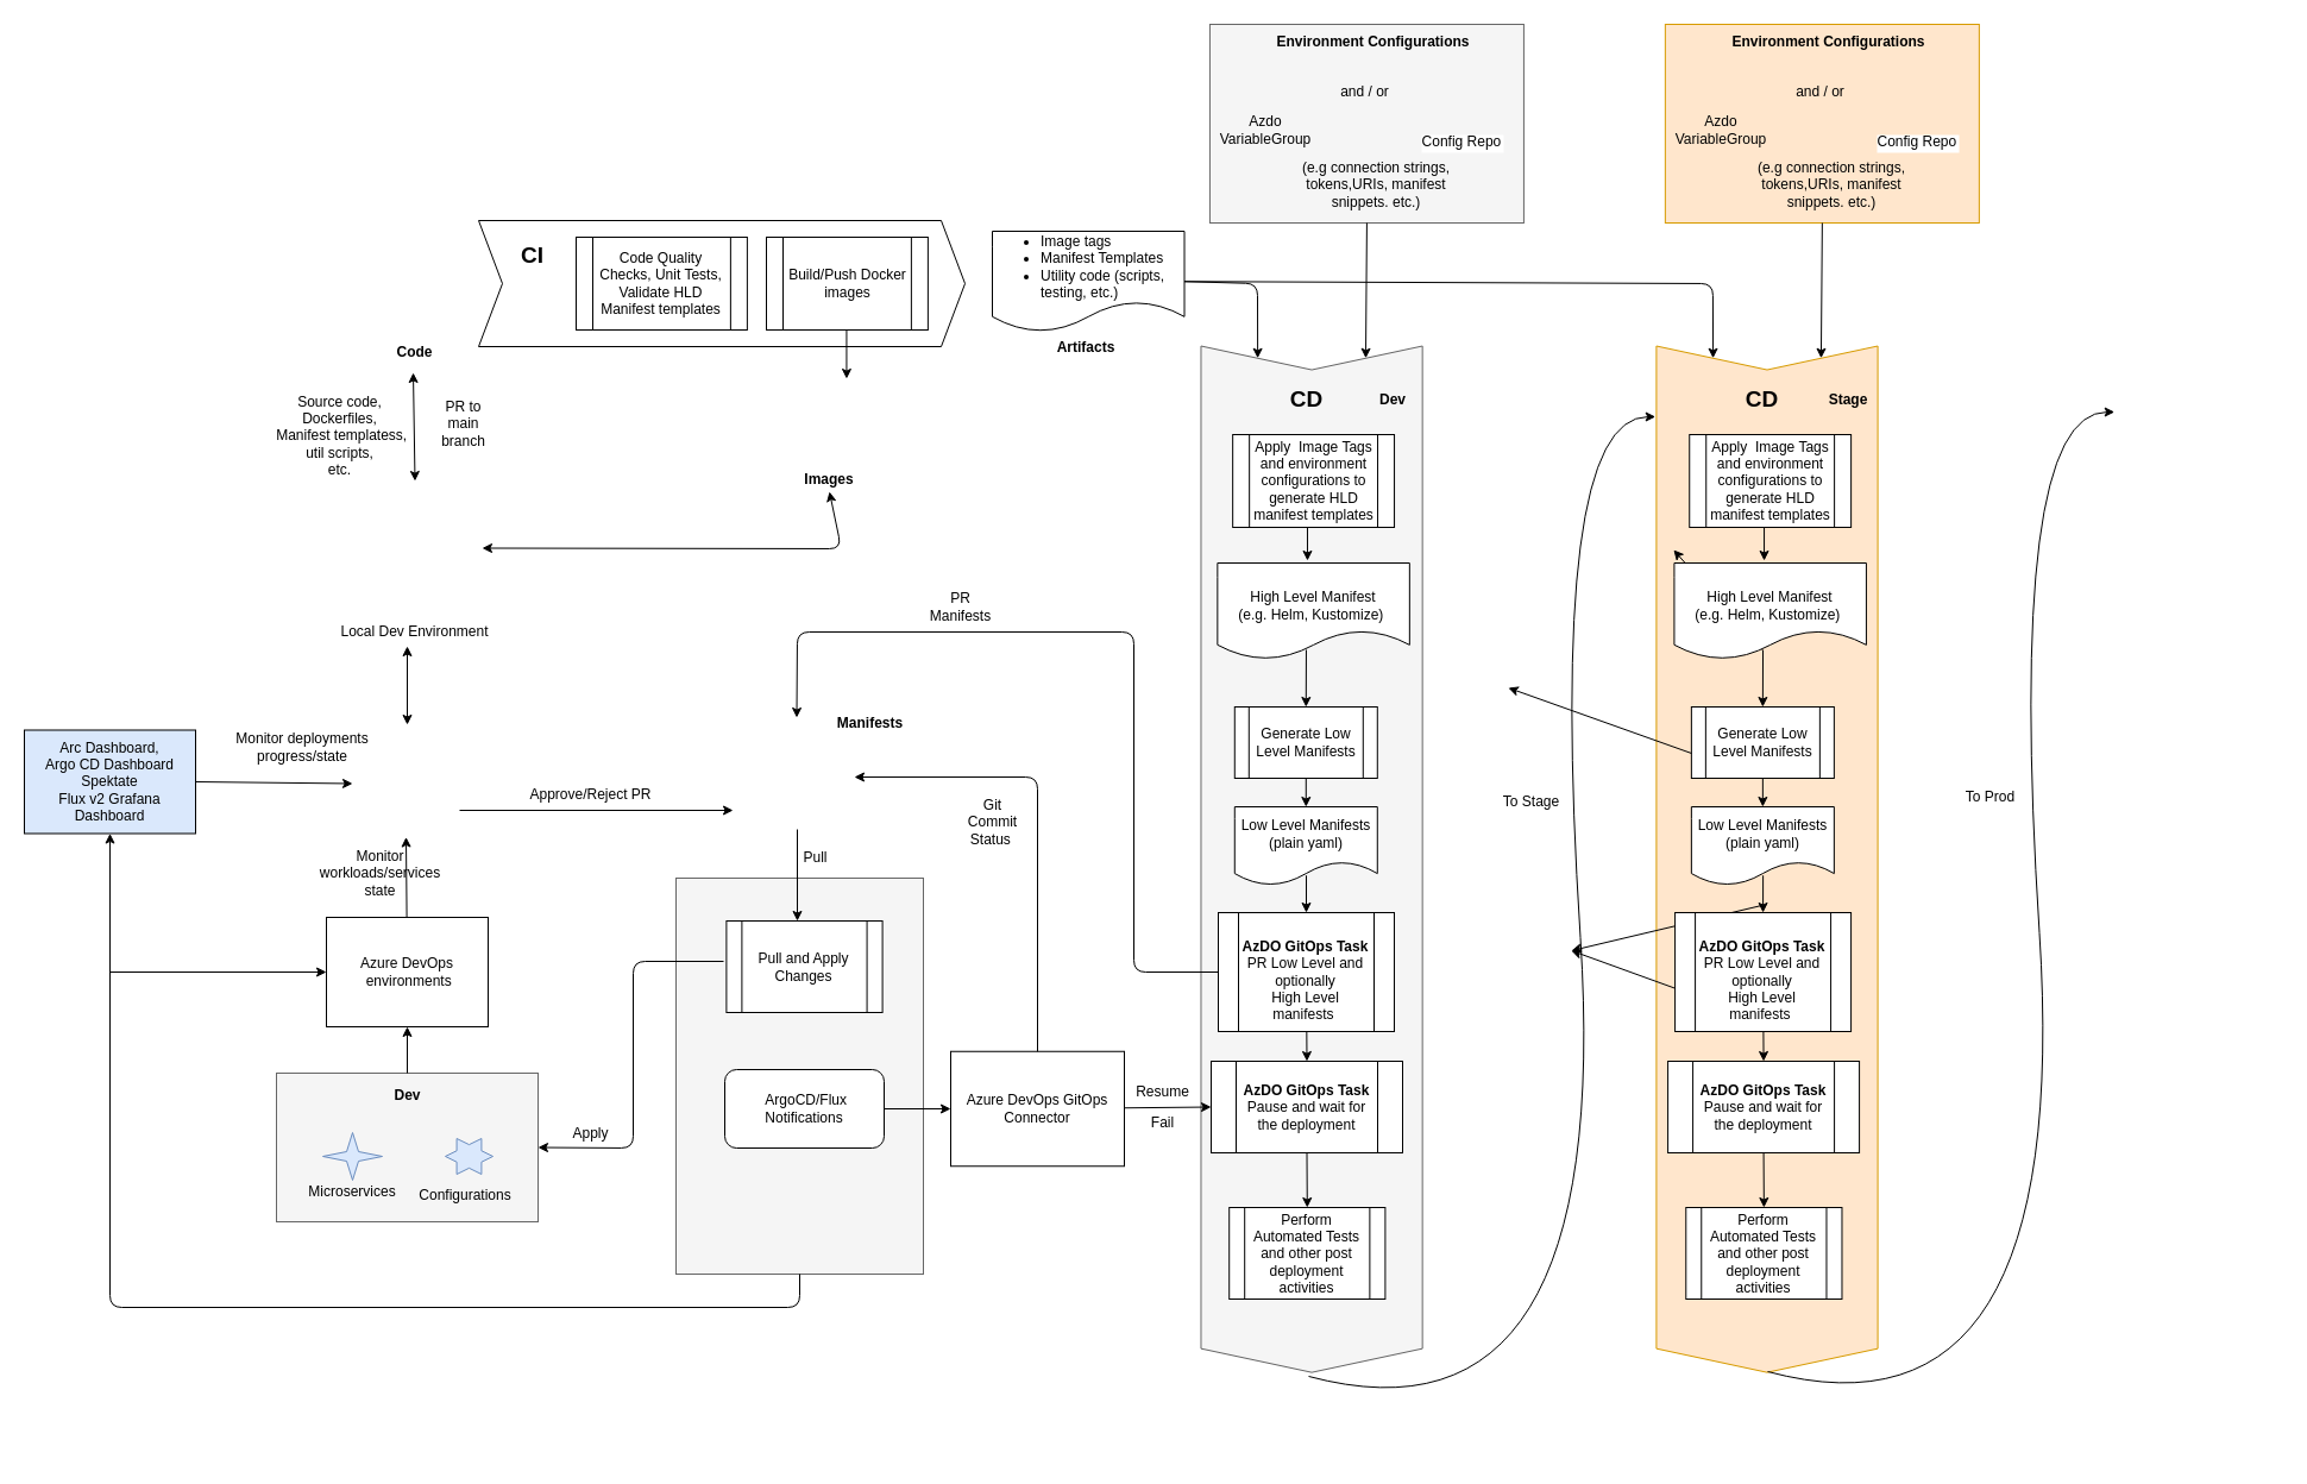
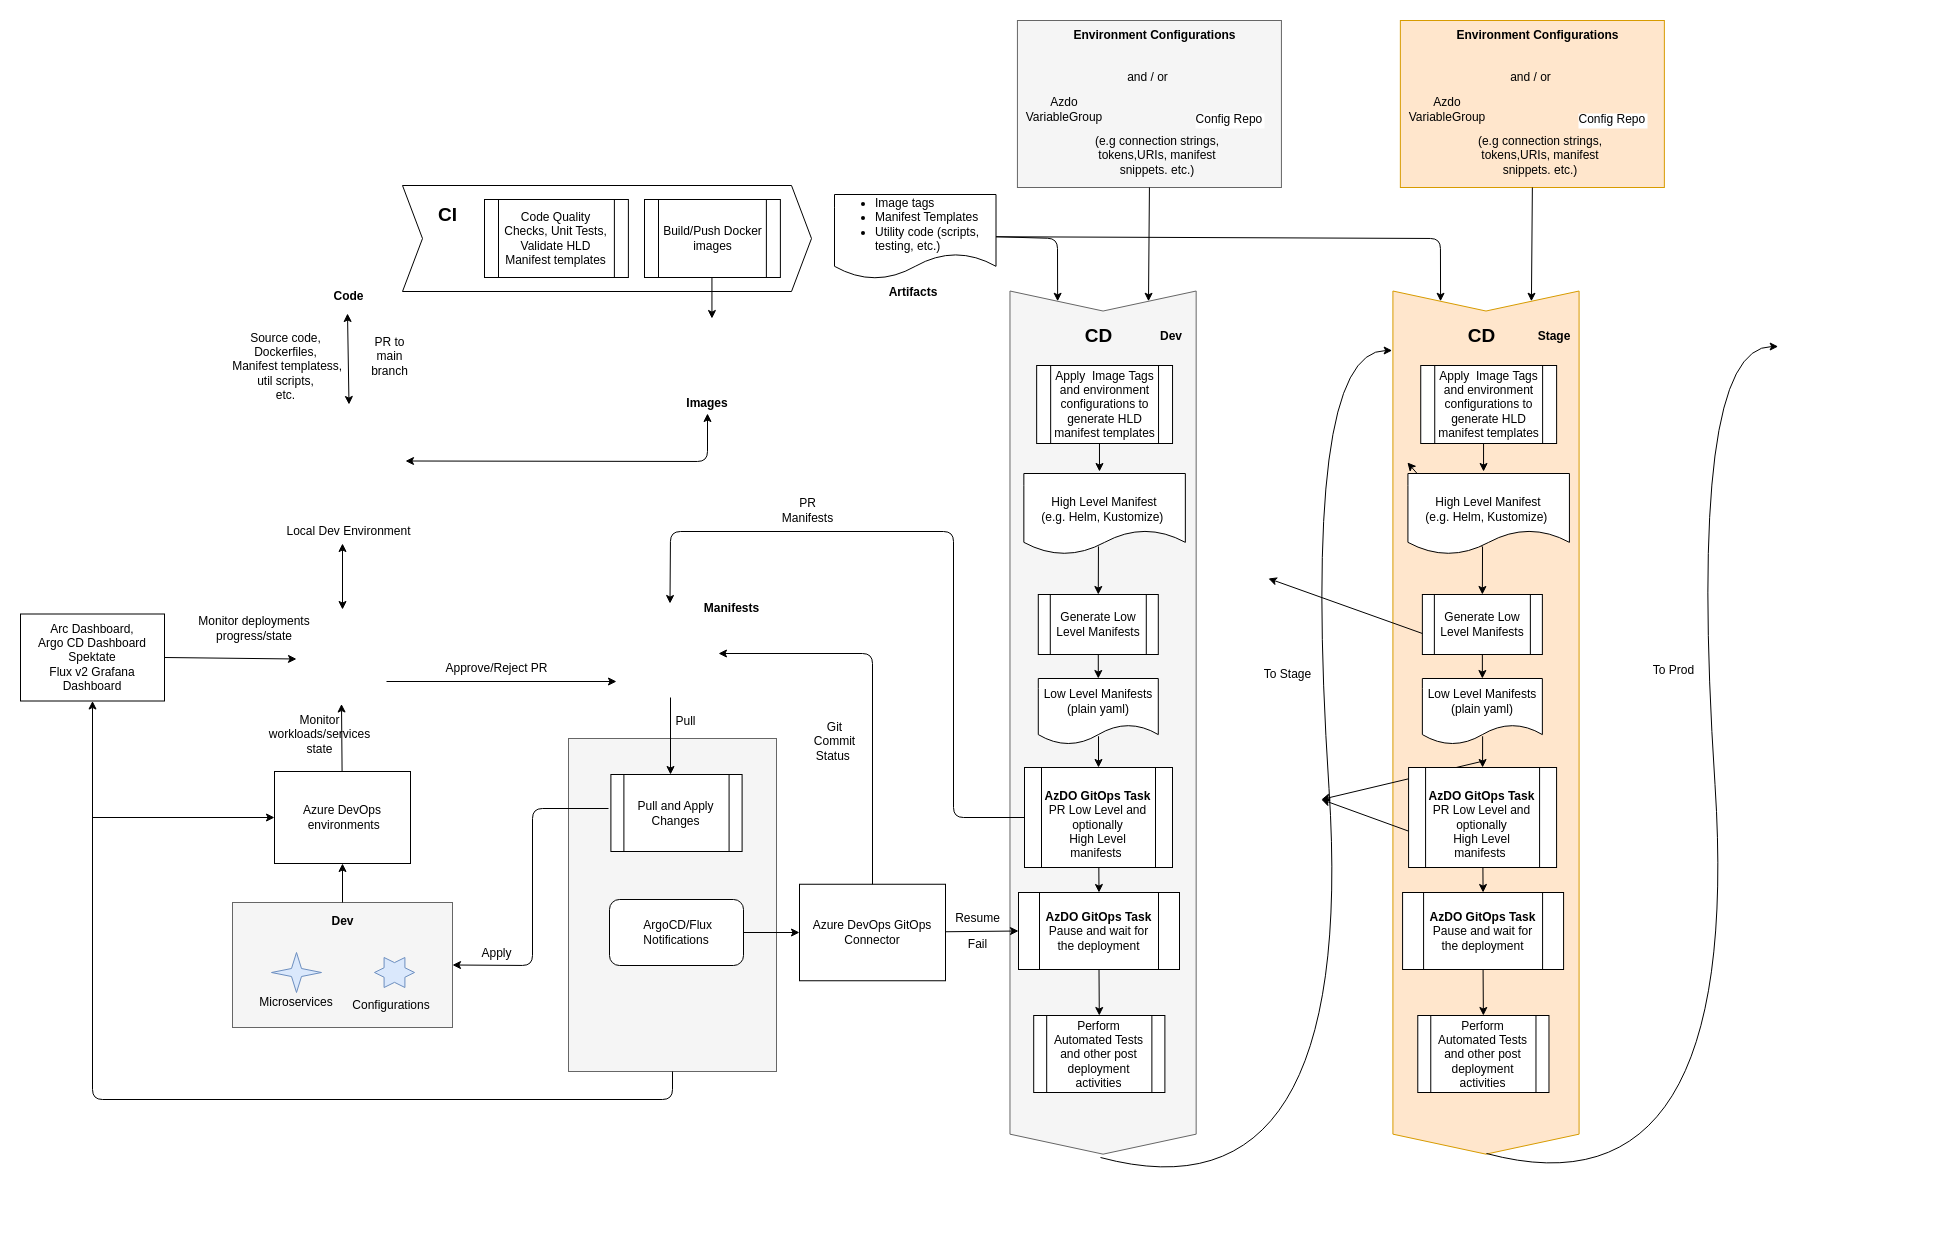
- <mxCell id="22" value="Images" style="text;html=1;strokeColor=none;fillColor=none;align=center;verticalAlign=middle;whiteSpace=wrap;rounded=0;fontStyle=1" parent="1" vertex="1"><mxGeometry x="677" y="393" width="40" height="20" as="geometry" /></mxCell>
+ <mxCell id="22" value="Images" style="text;html=1;strokeColor=none;fillColor=none;align=center;verticalAlign=middle;whiteSpace=wrap;rounded=0;fontStyle=1" parent="1" vertex="1"><mxGeometry x="687" y="393" width="40" height="20" as="geometry" /></mxCell>
- <mxCell id="102" value="Arc Dashboard,&lt;br&gt;Argo CD Dashboard&lt;br&gt;Spektate&lt;br&gt;Flux v2 Grafana Dashboard" style="rounded=0;whiteSpace=wrap;html=1;fillColor=#dae8fc;" parent="1" vertex="1"><mxGeometry x="20" y="613.5" width="144" height="87" as="geometry" /></mxCell>
+ <mxCell id="102" value="Arc Dashboard,&lt;br&gt;Argo CD Dashboard&lt;br&gt;Spektate&lt;br&gt;Flux v2 Grafana Dashboard" style="rounded=0;whiteSpace=wrap;html=1;" parent="1" vertex="1"><mxGeometry x="20" y="613.5" width="144" height="87" as="geometry" /></mxCell>
- <mxCell id="77" value="Git Commit &lt;br&gt;Status&amp;nbsp;" style="text;html=1;strokeColor=none;fillColor=none;align=center;verticalAlign=middle;whiteSpace=wrap;rounded=0;" parent="1" vertex="1"><mxGeometry x="808" y="680.5" width="53" height="20" as="geometry" /></mxCell>
+ <mxCell id="77" value="Git Commit &lt;br&gt;Status&amp;nbsp;" style="text;html=1;strokeColor=none;fillColor=none;align=center;verticalAlign=middle;whiteSpace=wrap;rounded=0;" parent="1" vertex="1"><mxGeometry x="808" y="730.5" width="53" height="20" as="geometry" /></mxCell>
